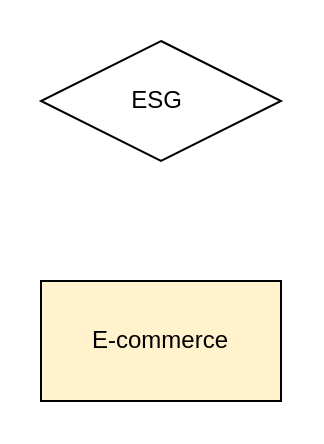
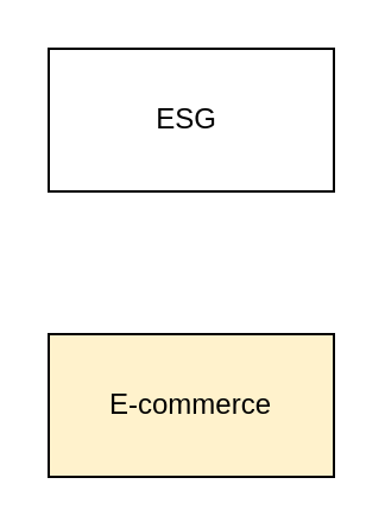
- <mxCell id="2" value="ESG&amp;nbsp;" style="rhombus;whiteSpace=wrap;html=1;" vertex="1" parent="1"><mxGeometry x="20" y="20" width="120" height="60" as="geometry" /></mxCell>
+ <mxCell id="2" value="ESG&amp;nbsp;" style="rounded=0;whiteSpace=wrap;html=1;" vertex="1" parent="1"><mxGeometry x="20" y="20" width="120" height="60" as="geometry" /></mxCell>
